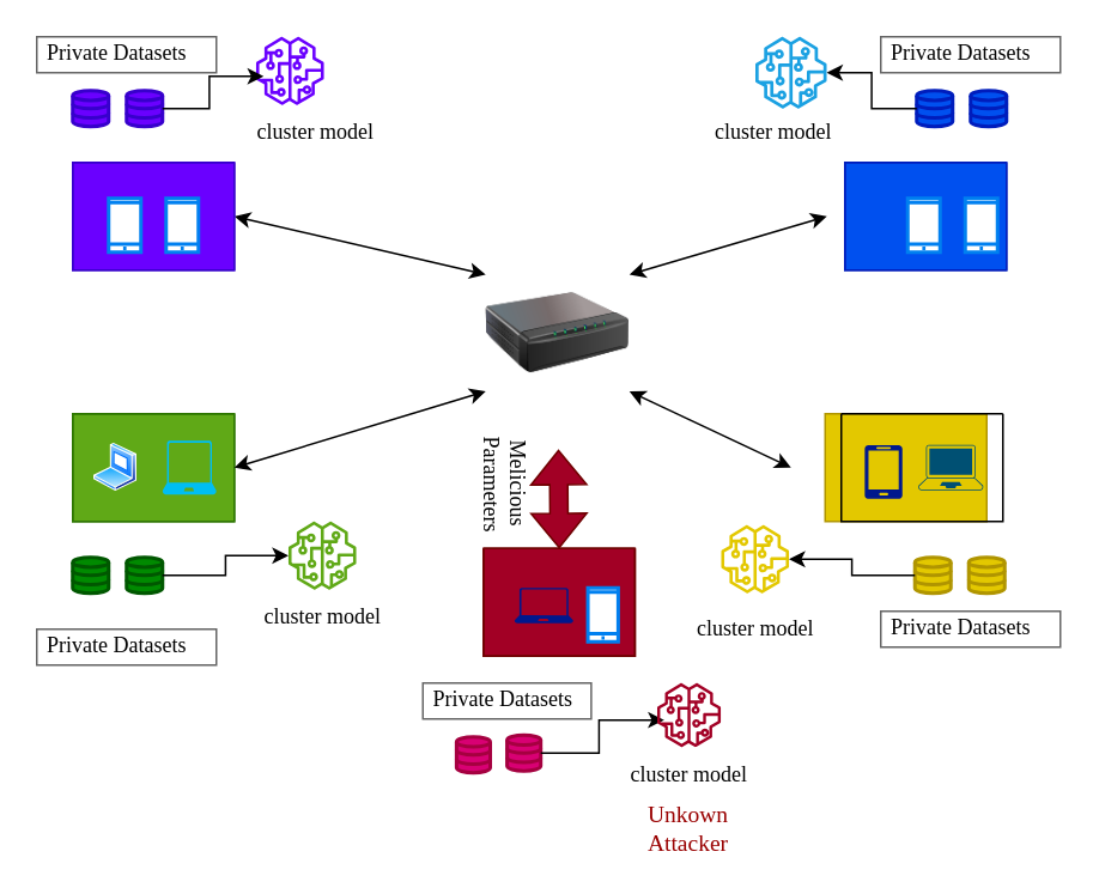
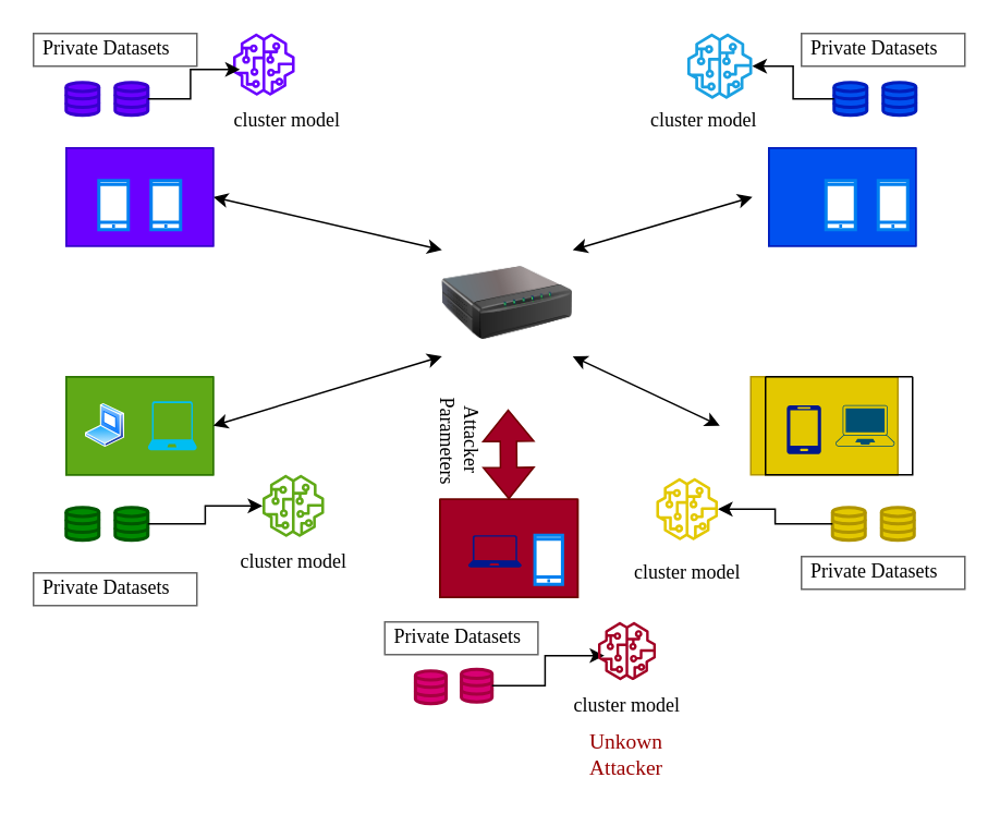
- <mxCell id="69" value="Melicious&amp;nbsp; Parameters" style="text;html=1;align=center;verticalAlign=middle;whiteSpace=wrap;rounded=0;fontFamily=Times New Roman;textDirection=vertical-rl;" vertex="1" parent="64"><mxGeometry x="-18.75" width="60" height="30" as="geometry" /></mxCell>
+ <mxCell id="69" value="Attacker&amp;nbsp; Parameters" style="text;html=1;align=center;verticalAlign=middle;whiteSpace=wrap;rounded=0;fontFamily=Times New Roman;textDirection=vertical-rl;" vertex="1" parent="64"><mxGeometry x="-18.75" width="60" height="30" as="geometry" /></mxCell>
